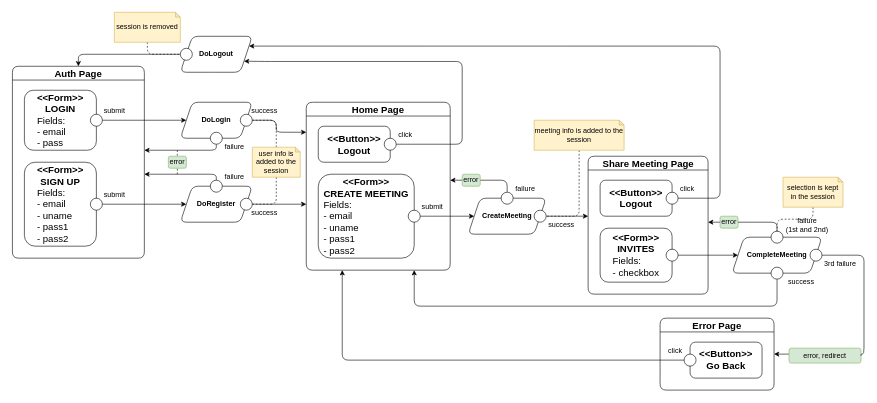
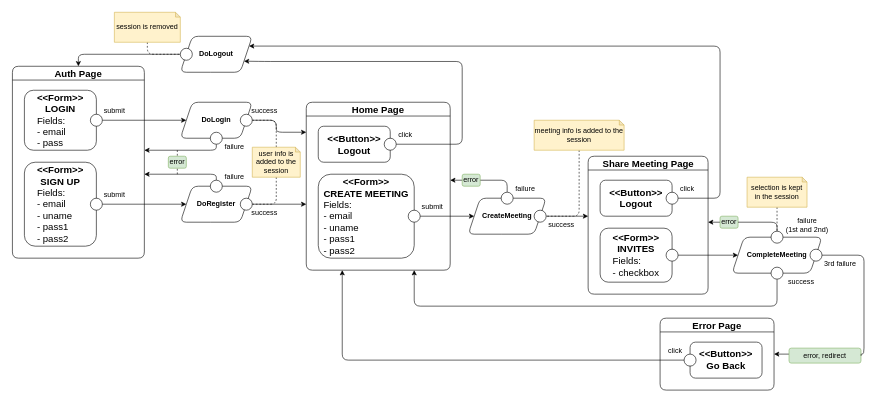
- <mxCell id="73" value="selection is kept in the session" style="shape=note;whiteSpace=wrap;html=1;backgroundOutline=1;darkOpacity=0.05;size=8;rounded=1;fillColor=#fff2cc;strokeColor=#d6b656;" parent="1" vertex="1"><mxGeometry x="1305" y="295" width="100" height="50" as="geometry" /></mxCell>
+ <mxCell id="73" value="selection is kept in the session" style="shape=note;whiteSpace=wrap;html=1;backgroundOutline=1;darkOpacity=0.05;size=8;rounded=1;fillColor=#fff2cc;strokeColor=#d6b656;" parent="1" vertex="1"><mxGeometry x="1245" y="295" width="100" height="50" as="geometry" /></mxCell>
